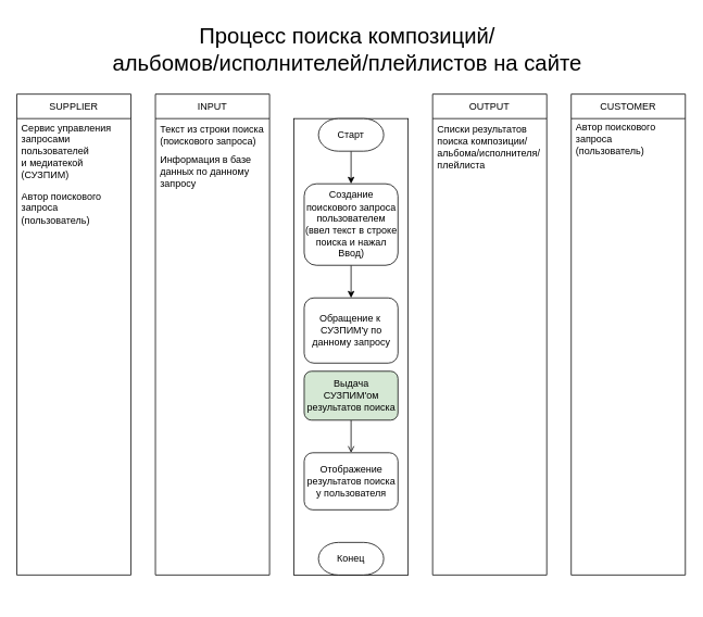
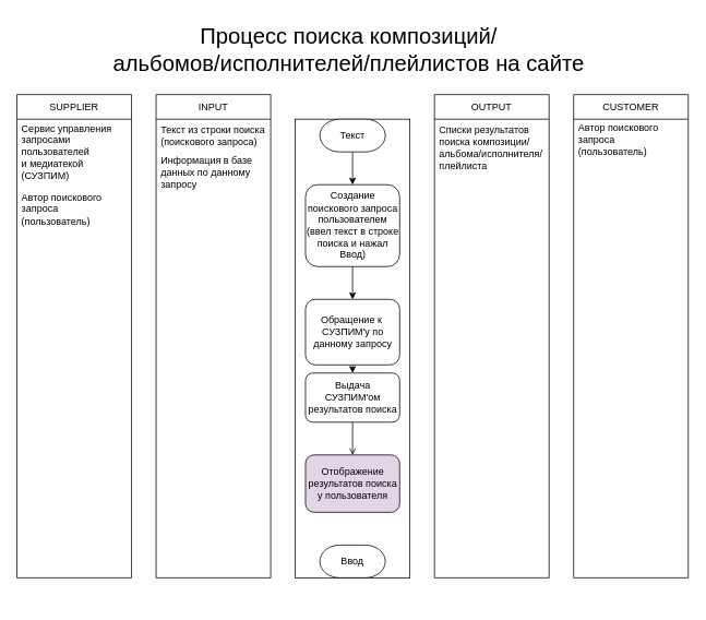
- <mxCell id="20" value="Старт" style="strokeWidth=1;html=1;shape=mxgraph.flowchart.terminator;whiteSpace=wrap;" vertex="1" parent="1"><mxGeometry x="390" y="145" width="80" height="40" as="geometry" /></mxCell>
+ <mxCell id="20" value="Текст" style="strokeWidth=1;html=1;shape=mxgraph.flowchart.terminator;whiteSpace=wrap;" vertex="1" parent="1"><mxGeometry x="390" y="145" width="80" height="40" as="geometry" /></mxCell>
+ <mxCell id="26" style="edgeStyle=none;html=1;exitX=0.5;exitY=1;exitDx=0;exitDy=0;entryX=0.5;entryY=0;entryDx=0;entryDy=0;" edge="1" parent="1" source="27" target="29"><mxGeometry relative="1" as="geometry" /></mxCell>
- <mxCell id="29" value="Выдача СУЗПИМ'ом результатов поиска" style="rounded=1;whiteSpace=wrap;html=1;fillColor=#d5e8d4;" vertex="1" parent="1"><mxGeometry x="372.5" y="455" width="115" height="60" as="geometry" /></mxCell>
+ <mxCell id="29" value="Выдача СУЗПИМ'ом результатов поиска" style="rounded=1;whiteSpace=wrap;html=1;" vertex="1" parent="1"><mxGeometry x="372.5" y="455" width="115" height="60" as="geometry" /></mxCell>
- <mxCell id="30" value="Отображение результатов поиска у пользователя" style="rounded=1;whiteSpace=wrap;html=1;" vertex="1" parent="1"><mxGeometry x="372.5" y="555" width="115" height="70" as="geometry" /></mxCell>
+ <mxCell id="30" value="Отображение результатов поиска у пользователя" style="rounded=1;whiteSpace=wrap;html=1;fillColor=#e1d5e7;" vertex="1" parent="1"><mxGeometry x="372.5" y="555" width="115" height="70" as="geometry" /></mxCell>
- <mxCell id="31" value="Конец" style="strokeWidth=1;html=1;shape=mxgraph.flowchart.terminator;whiteSpace=wrap;" vertex="1" parent="1"><mxGeometry x="390" y="665" width="80" height="40" as="geometry" /></mxCell>
+ <mxCell id="31" value="Ввод" style="strokeWidth=1;html=1;shape=mxgraph.flowchart.terminator;whiteSpace=wrap;" vertex="1" parent="1"><mxGeometry x="390" y="665" width="80" height="40" as="geometry" /></mxCell>
